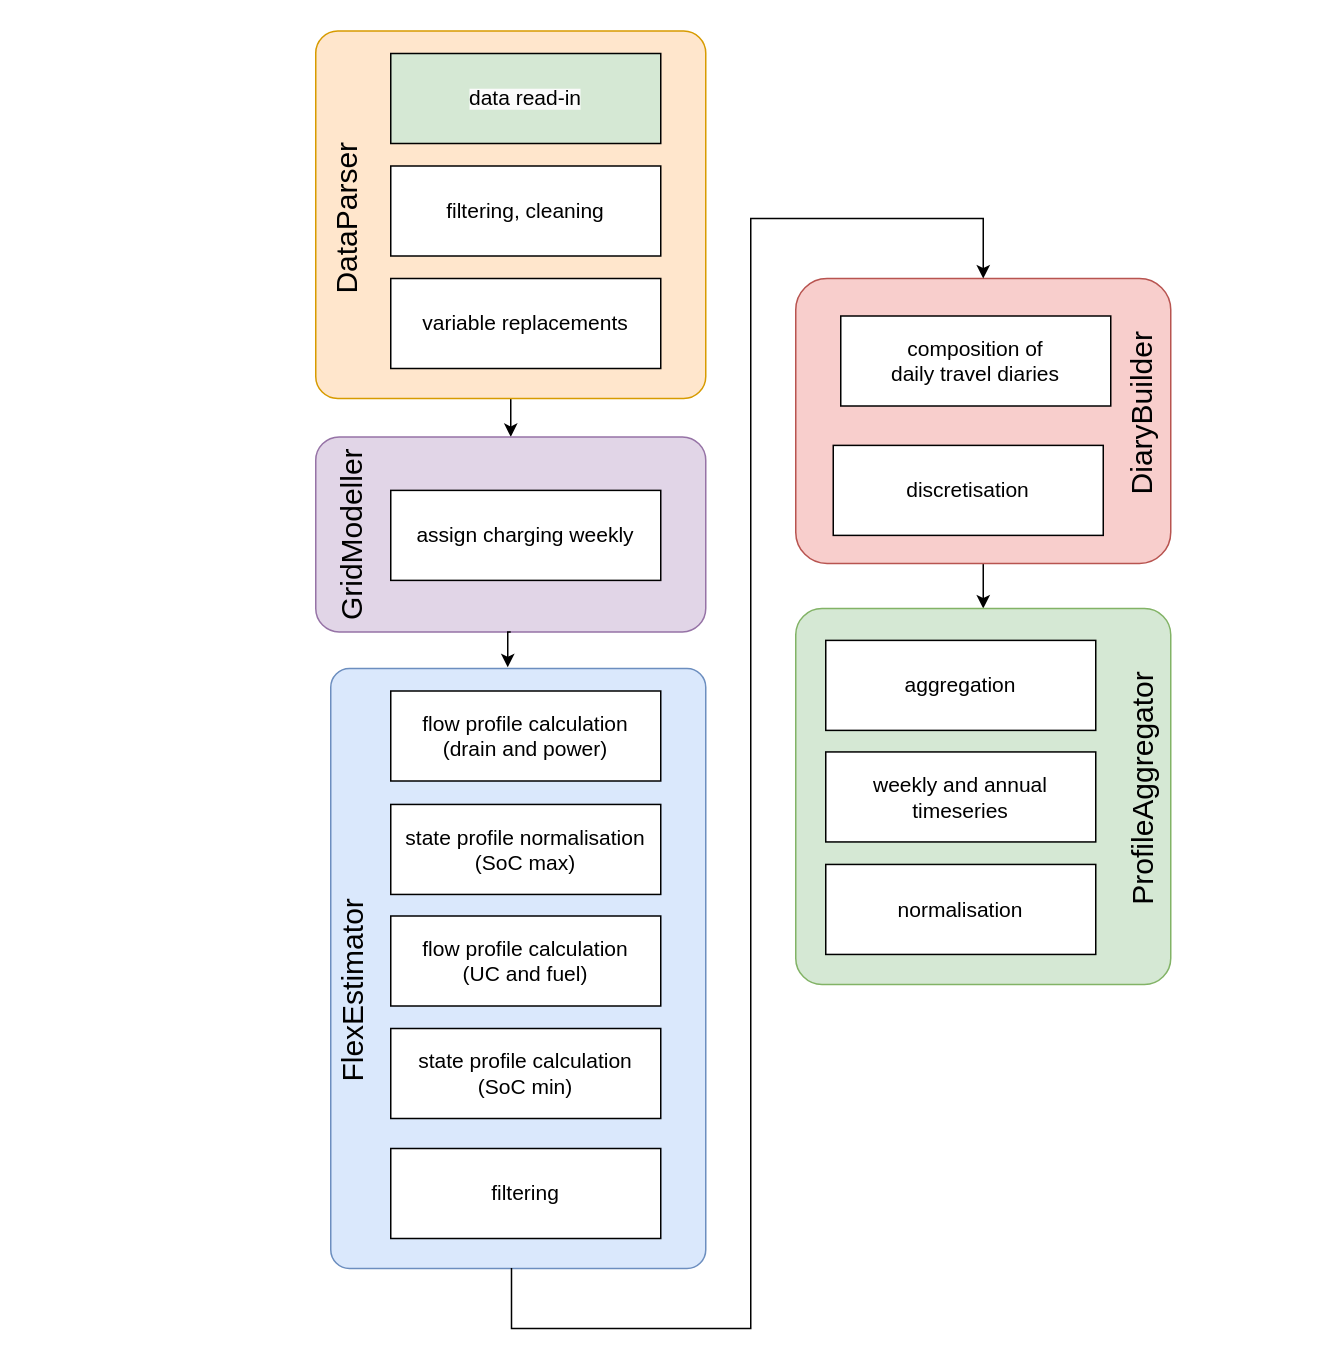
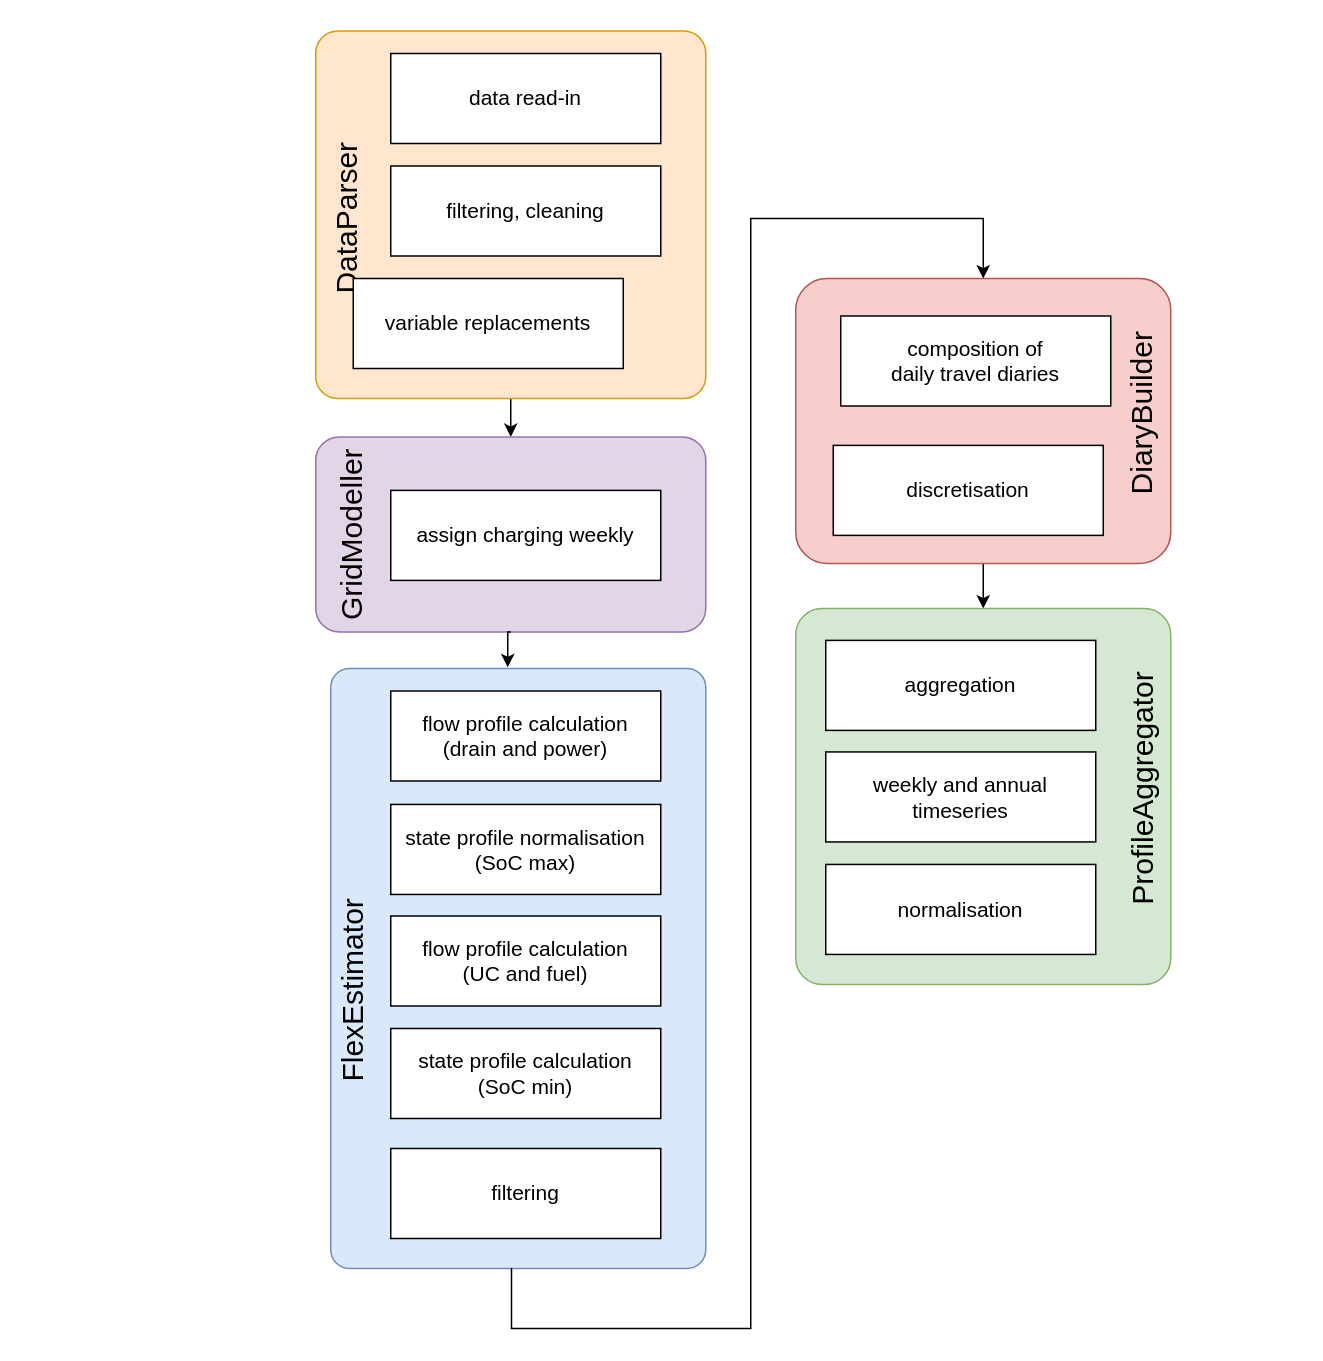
- <mxCell id="15" value="&lt;span style=&quot;color: rgb(0, 0, 0); font-family: Helvetica; font-style: normal; font-variant-ligatures: normal; font-variant-caps: normal; font-weight: 400; letter-spacing: normal; orphans: 2; text-align: center; text-indent: 0px; text-transform: none; widows: 2; word-spacing: 0px; -webkit-text-stroke-width: 0px; background-color: rgb(251, 251, 251); text-decoration-thickness: initial; text-decoration-style: initial; text-decoration-color: initial; float: none; display: inline !important;&quot;&gt;&lt;font style=&quot;font-size: 14px;&quot;&gt;data read-in&lt;/font&gt;&lt;/span&gt;" style="rounded=0;whiteSpace=wrap;html=1;fillColor=#d5e8d4;" vertex="1" parent="1"><mxGeometry x="260" y="35" width="180" height="60" as="geometry" /></mxCell>
+ <mxCell id="15" value="&lt;span style=&quot;color: rgb(0, 0, 0); font-family: Helvetica; font-style: normal; font-variant-ligatures: normal; font-variant-caps: normal; font-weight: 400; letter-spacing: normal; orphans: 2; text-align: center; text-indent: 0px; text-transform: none; widows: 2; word-spacing: 0px; -webkit-text-stroke-width: 0px; background-color: rgb(251, 251, 251); text-decoration-thickness: initial; text-decoration-style: initial; text-decoration-color: initial; float: none; display: inline !important;&quot;&gt;&lt;font style=&quot;font-size: 14px;&quot;&gt;data read-in&lt;/font&gt;&lt;/span&gt;" style="rounded=0;whiteSpace=wrap;html=1;" vertex="1" parent="1"><mxGeometry x="260" y="35" width="180" height="60" as="geometry" /></mxCell>
- <mxCell id="17" value="&lt;font style=&quot;font-size: 14px;&quot;&gt;variable replacements&lt;/font&gt;" style="rounded=0;whiteSpace=wrap;html=1;" vertex="1" parent="1"><mxGeometry x="260" y="185" width="180" height="60" as="geometry" /></mxCell>
+ <mxCell id="17" value="&lt;font style=&quot;font-size: 14px;&quot;&gt;variable replacements&lt;/font&gt;" style="rounded=0;whiteSpace=wrap;html=1;" vertex="1" parent="1"><mxGeometry x="235" y="185" width="180" height="60" as="geometry" /></mxCell>
